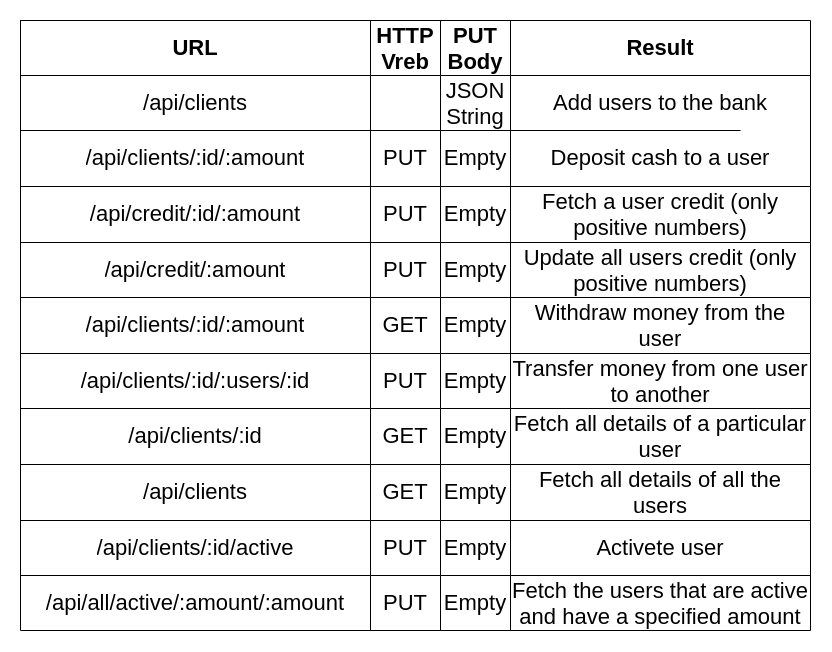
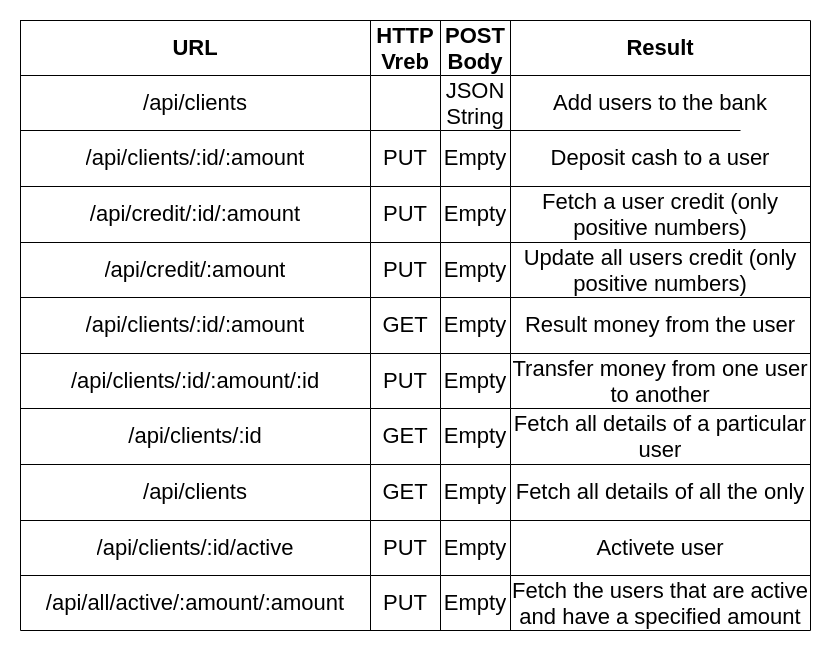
- <mxCell id="6" value="&lt;b&gt;PUT Body&lt;/b&gt;" style="shape=partialRectangle;html=1;whiteSpace=wrap;connectable=0;overflow=hidden;fillColor=none;top=0;left=0;bottom=0;right=0;fontSize=22;" vertex="1" parent="3"><mxGeometry x="420" width="70" height="55" as="geometry" /></mxCell>
+ <mxCell id="6" value="&lt;b&gt;POST Body&lt;/b&gt;" style="shape=partialRectangle;html=1;whiteSpace=wrap;connectable=0;overflow=hidden;fillColor=none;top=0;left=0;bottom=0;right=0;fontSize=22;" vertex="1" parent="3"><mxGeometry x="420" width="70" height="55" as="geometry" /></mxCell>
- <mxCell id="31" value="Withdraw money from the user" style="shape=partialRectangle;html=1;whiteSpace=wrap;connectable=0;overflow=hidden;fillColor=none;top=0;left=0;bottom=0;right=0;fontSize=22;" vertex="1" parent="27"><mxGeometry x="490" width="300" height="56" as="geometry" /></mxCell>
+ <mxCell id="31" value="Result money from the user" style="shape=partialRectangle;html=1;whiteSpace=wrap;connectable=0;overflow=hidden;fillColor=none;top=0;left=0;bottom=0;right=0;fontSize=22;" vertex="1" parent="27"><mxGeometry x="490" width="300" height="56" as="geometry" /></mxCell>
- <mxCell id="33" value="&lt;span&gt;/api/clients/:id/:users/:id&lt;/span&gt;" style="shape=partialRectangle;html=1;whiteSpace=wrap;connectable=0;overflow=hidden;fillColor=none;top=0;left=0;bottom=0;right=0;fontSize=22;" vertex="1" parent="32"><mxGeometry width="350" height="55" as="geometry" /></mxCell>
+ <mxCell id="33" value="&lt;span&gt;/api/clients/:id/:amount/:id&lt;/span&gt;" style="shape=partialRectangle;html=1;whiteSpace=wrap;connectable=0;overflow=hidden;fillColor=none;top=0;left=0;bottom=0;right=0;fontSize=22;" vertex="1" parent="32"><mxGeometry width="350" height="55" as="geometry" /></mxCell>
- <mxCell id="46" value="Fetch all details of all the users" style="shape=partialRectangle;html=1;whiteSpace=wrap;connectable=0;overflow=hidden;fillColor=none;top=0;left=0;bottom=0;right=0;fontSize=22;" vertex="1" parent="42"><mxGeometry x="490" width="300" height="56" as="geometry" /></mxCell>
+ <mxCell id="46" value="Fetch all details of all the only" style="shape=partialRectangle;html=1;whiteSpace=wrap;connectable=0;overflow=hidden;fillColor=none;top=0;left=0;bottom=0;right=0;fontSize=22;" vertex="1" parent="42"><mxGeometry x="490" width="300" height="56" as="geometry" /></mxCell>
